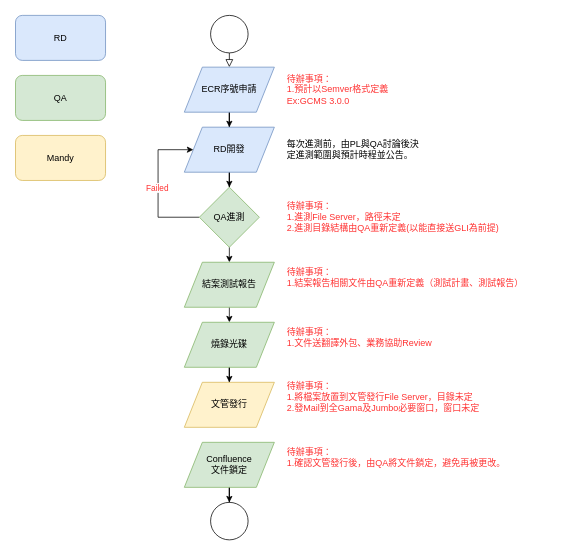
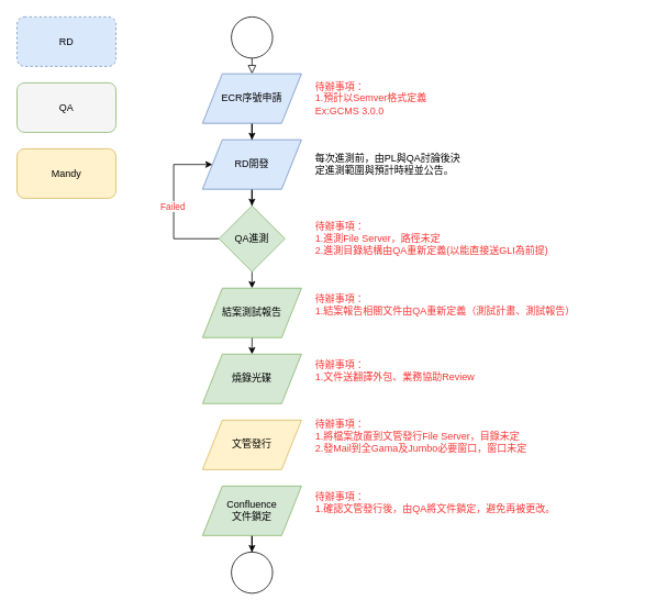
- <mxCell id="19" value="RD" style="rounded=1;whiteSpace=wrap;html=1;align=center;fillColor=#dae8fc;strokeColor=#6c8ebf;" parent="1" vertex="1"><mxGeometry x="20" y="20" width="120" height="60" as="geometry" /></mxCell>
+ <mxCell id="19" value="RD" style="rounded=1;whiteSpace=wrap;html=1;align=center;fillColor=#dae8fc;strokeColor=#6c8ebf;dashed=1;" parent="1" vertex="1"><mxGeometry x="20" y="20" width="120" height="60" as="geometry" /></mxCell>
- <mxCell id="20" value="QA" style="rounded=1;whiteSpace=wrap;html=1;align=center;fillColor=#d5e8d4;strokeColor=#82b366;" parent="1" vertex="1"><mxGeometry x="20" y="100" width="120" height="60" as="geometry" /></mxCell>
+ <mxCell id="20" value="QA" style="rounded=1;whiteSpace=wrap;html=1;align=center;fillColor=#f5f5f5;strokeColor=#82b366;" parent="1" vertex="1"><mxGeometry x="20" y="100" width="120" height="60" as="geometry" /></mxCell>
- <mxCell id="14" style="edgeStyle=orthogonalEdgeStyle;rounded=0;orthogonalLoop=1;jettySize=auto;html=1;exitX=0.5;exitY=1;exitDx=0;exitDy=0;" parent="1" source="15" target="16" edge="1"><mxGeometry relative="1" as="geometry" /></mxCell>
